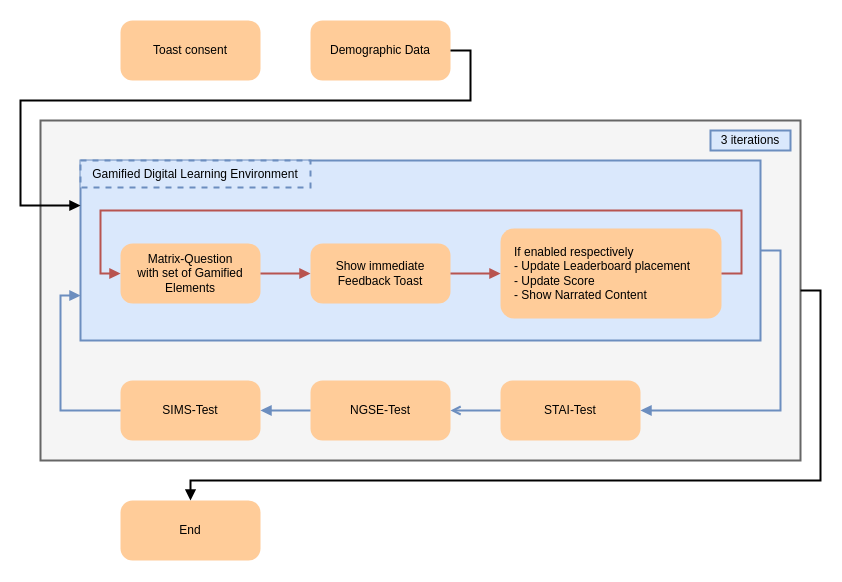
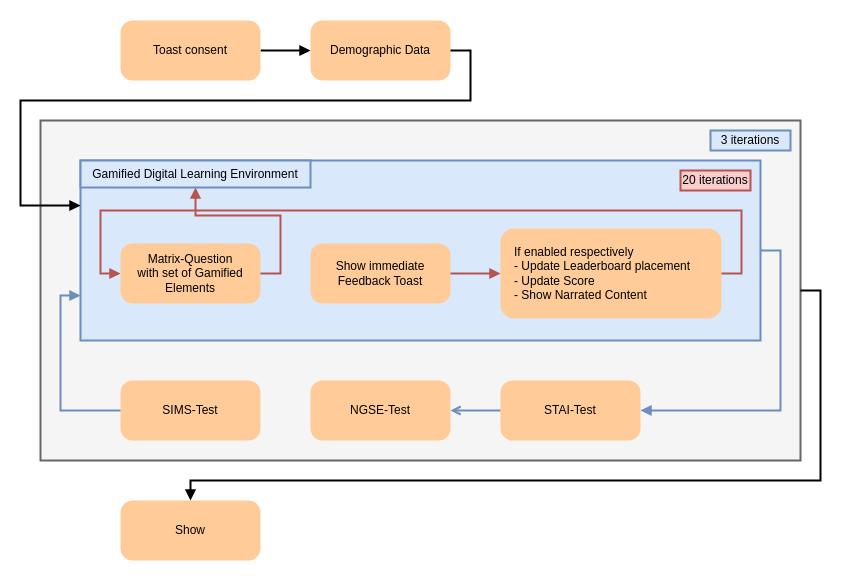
+ <mxCell id="4" value="" style="edgeStyle=orthogonalEdgeStyle;rounded=0;orthogonalLoop=1;jettySize=auto;html=1;exitX=1;exitY=0.5;exitDx=0;exitDy=0;endArrow=block;endFill=1;strokeWidth=2;jumpStyle=none;labelPosition=center;verticalLabelPosition=top;align=center;verticalAlign=bottom;" parent="1" source="5" target="6" edge="1"><mxGeometry relative="1" as="geometry" /></mxCell>
- <mxCell id="25" value="Gamified Digital Learning Environment" style="rounded=0;whiteSpace=wrap;html=1;fillColor=#dae8fc;strokeColor=#6c8ebf;strokeWidth=2;dashed=1;" vertex="1" parent="1"><mxGeometry x="80" y="160" width="230" height="27" as="geometry" /></mxCell>
+ <mxCell id="25" value="Gamified Digital Learning Environment" style="rounded=0;whiteSpace=wrap;html=1;fillColor=#dae8fc;strokeColor=#6c8ebf;strokeWidth=2;" vertex="1" parent="1"><mxGeometry x="80" y="160" width="230" height="27" as="geometry" /></mxCell>
+ <mxCell id="20" value="20 iterations" style="rounded=0;whiteSpace=wrap;html=1;strokeWidth=2;fillColor=#f8cecc;strokeColor=#b85450;" vertex="1" parent="1"><mxGeometry x="680" y="170" width="70" height="20" as="geometry" /></mxCell>
- <mxCell id="10" value="" style="edgeStyle=orthogonalEdgeStyle;rounded=0;orthogonalLoop=1;jettySize=auto;html=1;exitX=1;exitY=0.5;exitDx=0;exitDy=0;endArrow=block;endFill=1;strokeWidth=2;jumpStyle=none;strokeColor=#b85450;labelPosition=center;verticalLabelPosition=top;align=center;verticalAlign=bottom;entryX=0;entryY=0.5;entryDx=0;entryDy=0;fillColor=#f8cecc;" parent="1" source="8" target="9" edge="1"><mxGeometry relative="1" as="geometry"><mxPoint x="241" y="233" as="sourcePoint" /><mxPoint x="301" y="233" as="targetPoint" /></mxGeometry></mxCell>
+ <mxCell id="10" value="" style="edgeStyle=orthogonalEdgeStyle;rounded=0;orthogonalLoop=1;jettySize=auto;html=1;exitX=1;exitY=0.5;exitDx=0;exitDy=0;endArrow=block;endFill=1;strokeWidth=2;jumpStyle=none;strokeColor=#b85450;labelPosition=center;verticalLabelPosition=top;align=center;verticalAlign=bottom;fillColor=#f8cecc;" parent="1" source="8" target="25" edge="1"><mxGeometry relative="1" as="geometry"><mxPoint x="241" y="233" as="sourcePoint" /><mxPoint x="301" y="233" as="targetPoint" /></mxGeometry></mxCell>
- <mxCell id="15" value="" style="edgeStyle=orthogonalEdgeStyle;rounded=0;orthogonalLoop=1;jettySize=auto;html=1;exitX=0;exitY=0.5;exitDx=0;exitDy=0;endArrow=block;endFill=1;strokeWidth=2;jumpStyle=none;strokeColor=#6c8ebf;labelPosition=center;verticalLabelPosition=top;align=center;verticalAlign=bottom;entryX=1;entryY=0.5;entryDx=0;entryDy=0;fillColor=#dae8fc;" parent="1" source="12" target="13" edge="1"><mxGeometry relative="1" as="geometry"><mxPoint x="301" y="380" as="sourcePoint" /><mxPoint x="395" y="380" as="targetPoint" /></mxGeometry></mxCell>
- <mxCell id="16" value="End" style="rounded=1;whiteSpace=wrap;html=1;fillColor=#FFCC99;fontColor=#000000;strokeColor=none;arcSize=20;align=center;spacingLeft=0;" parent="1" vertex="1"><mxGeometry x="120" y="500" width="140" height="60" as="geometry" /></mxCell>
+ <mxCell id="16" value="Show" style="rounded=1;whiteSpace=wrap;html=1;fillColor=#FFCC99;fontColor=#000000;strokeColor=none;arcSize=20;align=center;spacingLeft=0;" parent="1" vertex="1"><mxGeometry x="120" y="500" width="140" height="60" as="geometry" /></mxCell>
